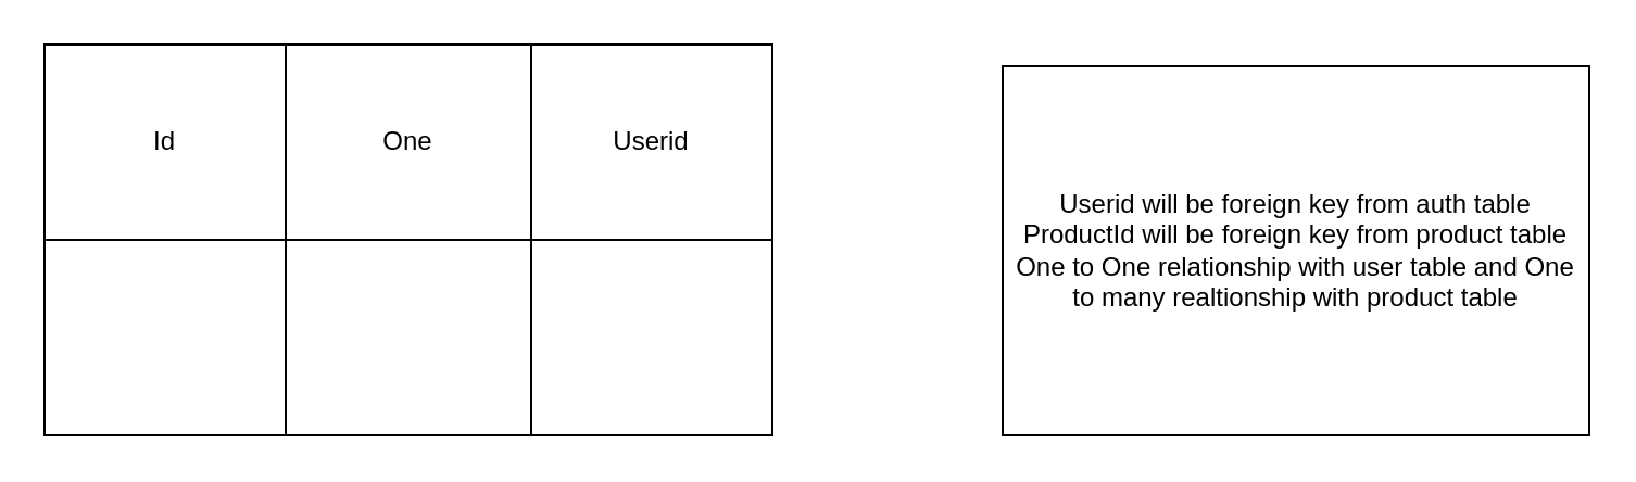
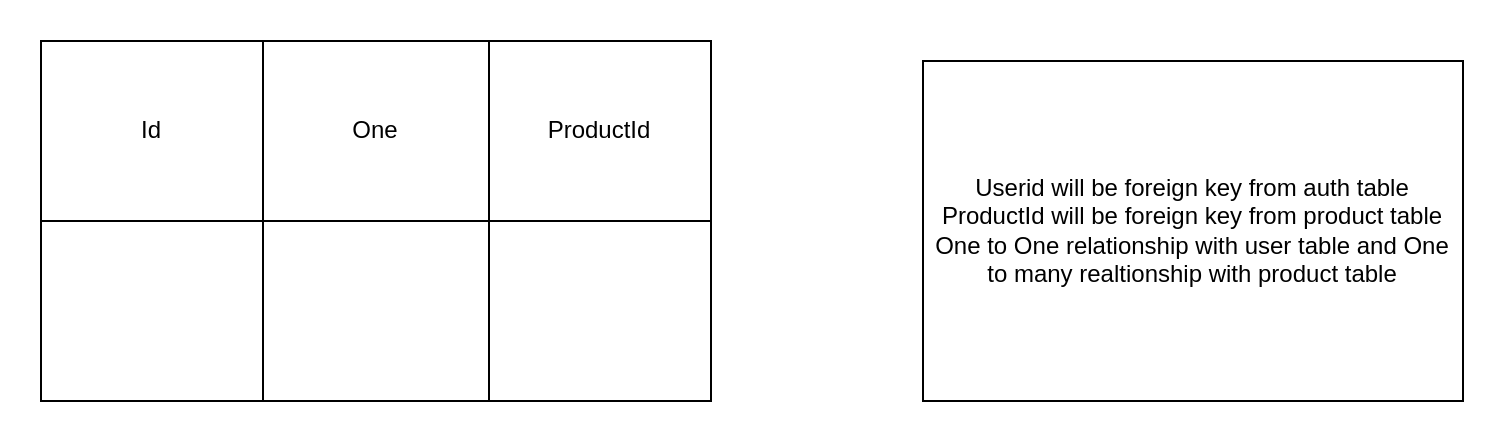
- <mxCell id="6" value="Userid" style="shape=partialRectangle;html=1;whiteSpace=wrap;connectable=0;overflow=hidden;fillColor=none;top=0;left=0;bottom=0;right=0;pointerEvents=1;" parent="3" vertex="1"><mxGeometry x="224" width="111" height="90" as="geometry"><mxRectangle width="111" height="90" as="alternateBounds" /></mxGeometry></mxCell>
+ <mxCell id="6" value="ProductId" style="shape=partialRectangle;html=1;whiteSpace=wrap;connectable=0;overflow=hidden;fillColor=none;top=0;left=0;bottom=0;right=0;pointerEvents=1;" parent="3" vertex="1"><mxGeometry x="224" width="111" height="90" as="geometry"><mxRectangle width="111" height="90" as="alternateBounds" /></mxGeometry></mxCell>
